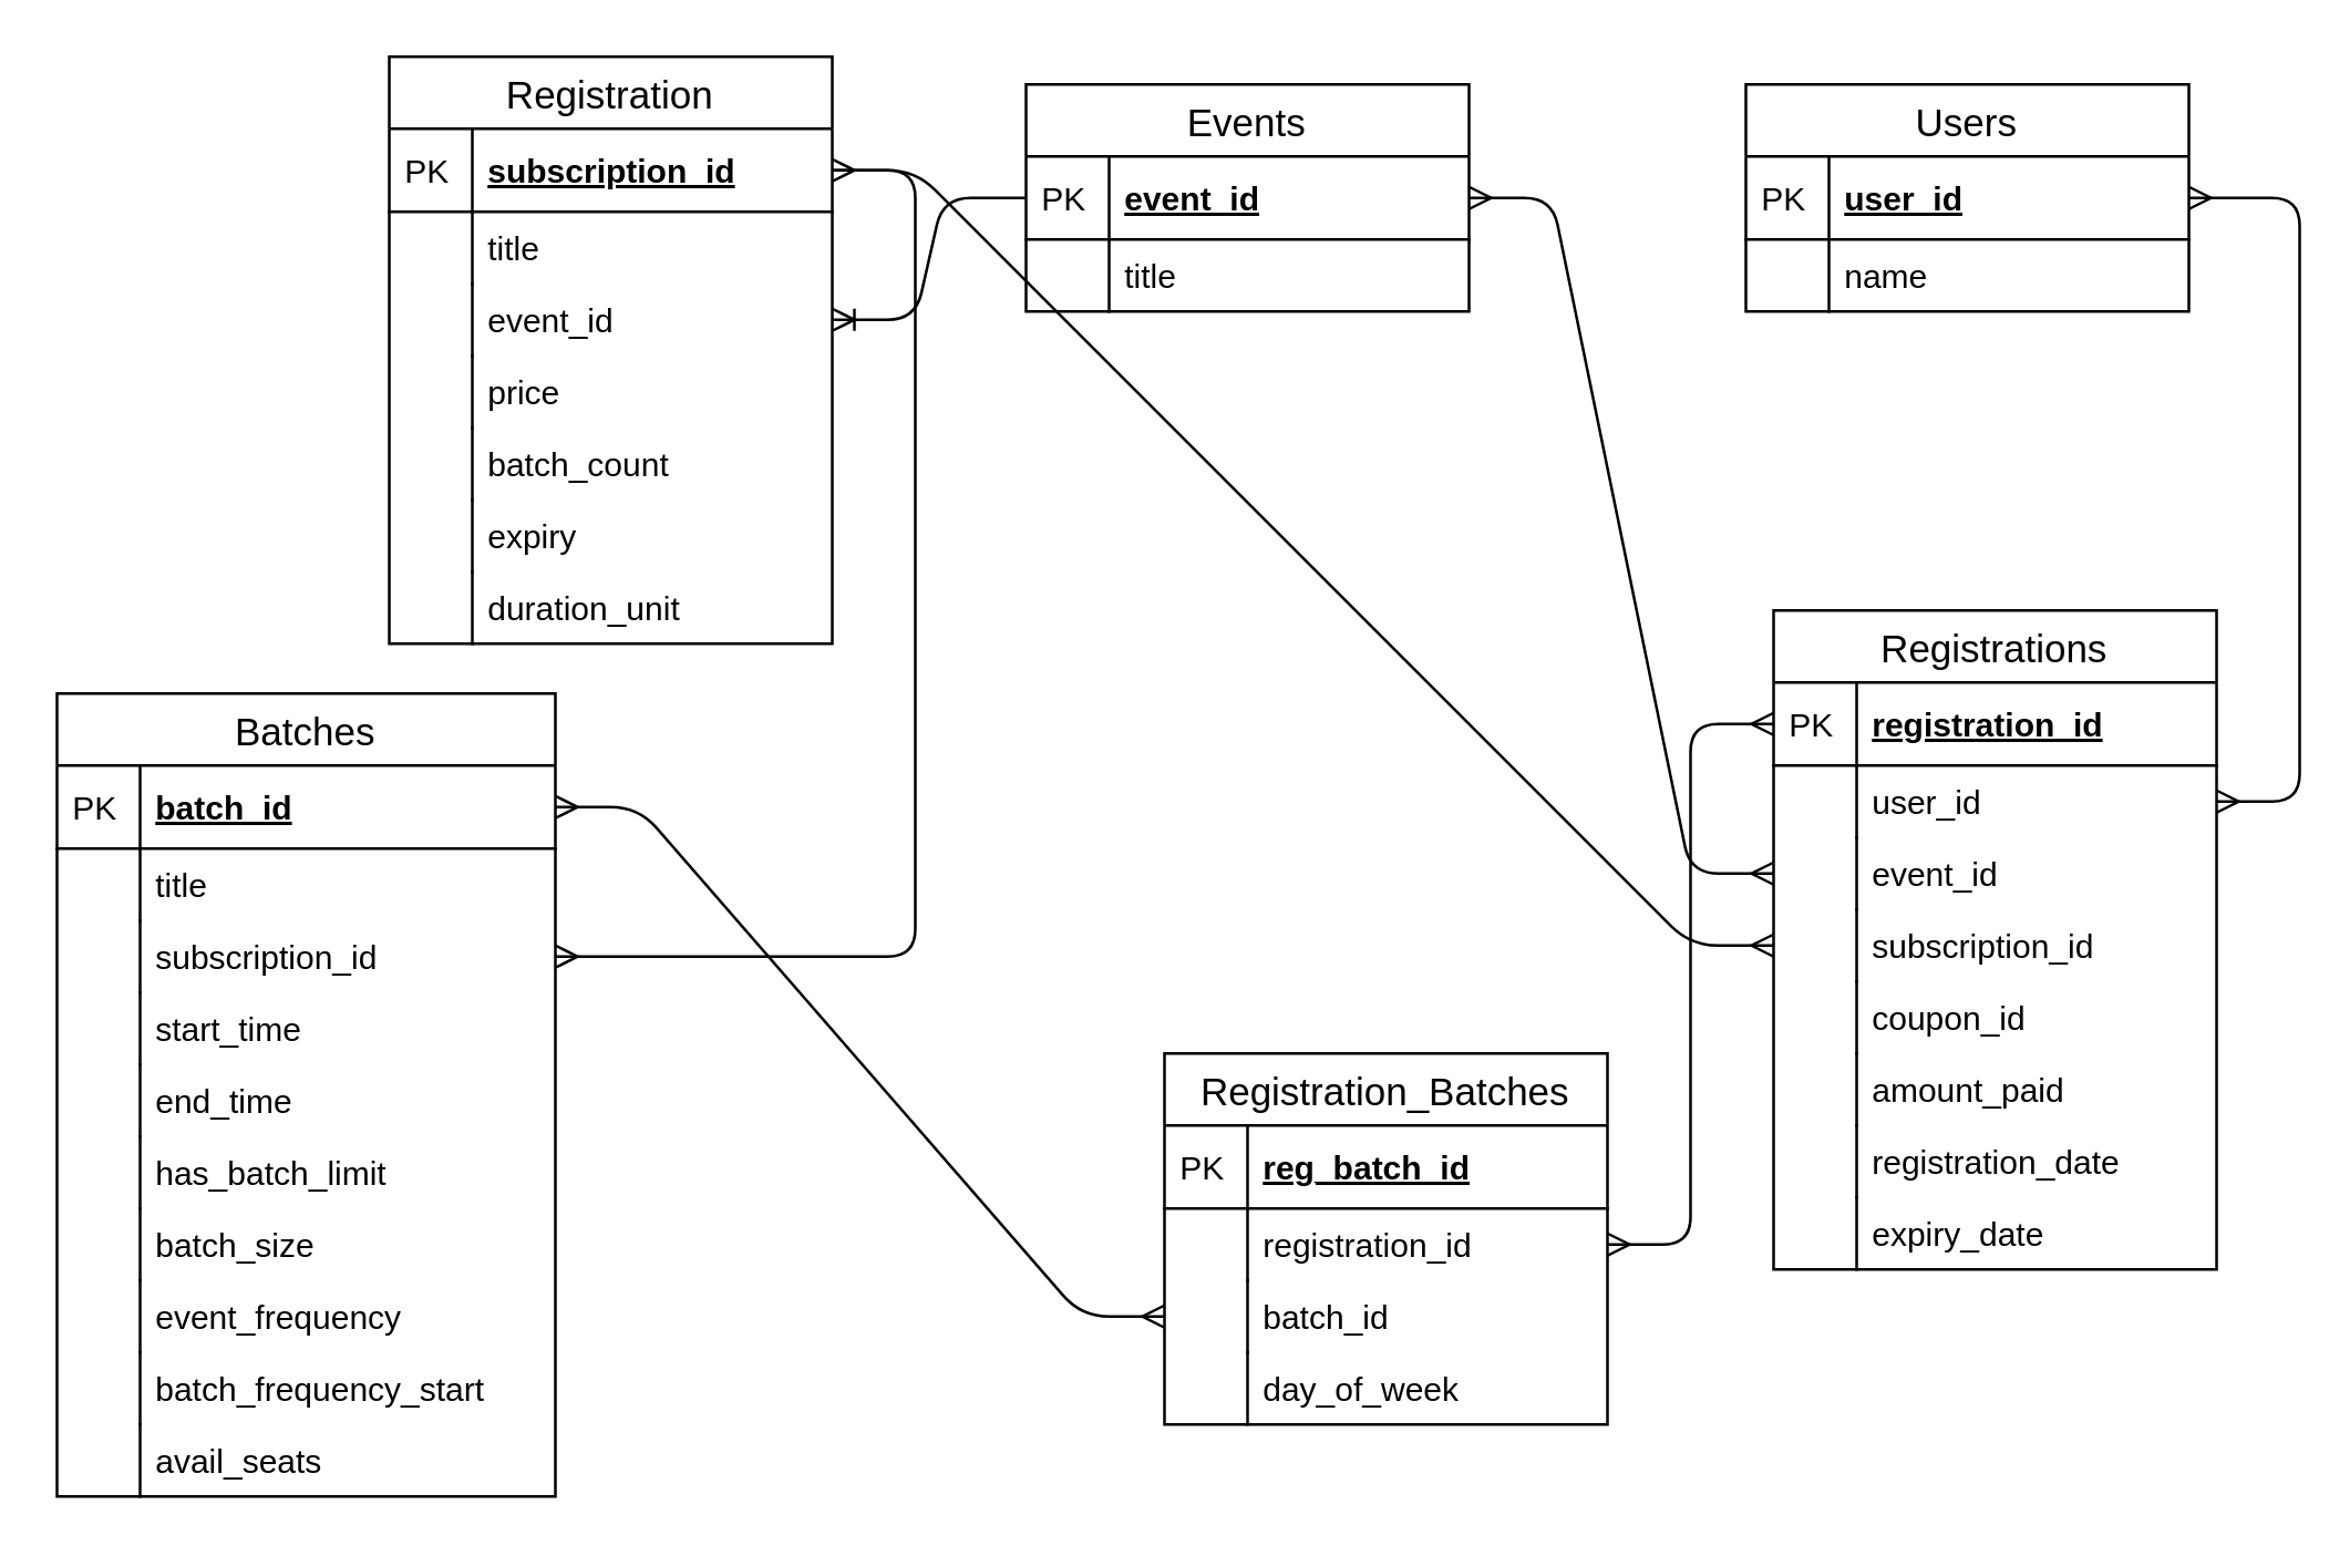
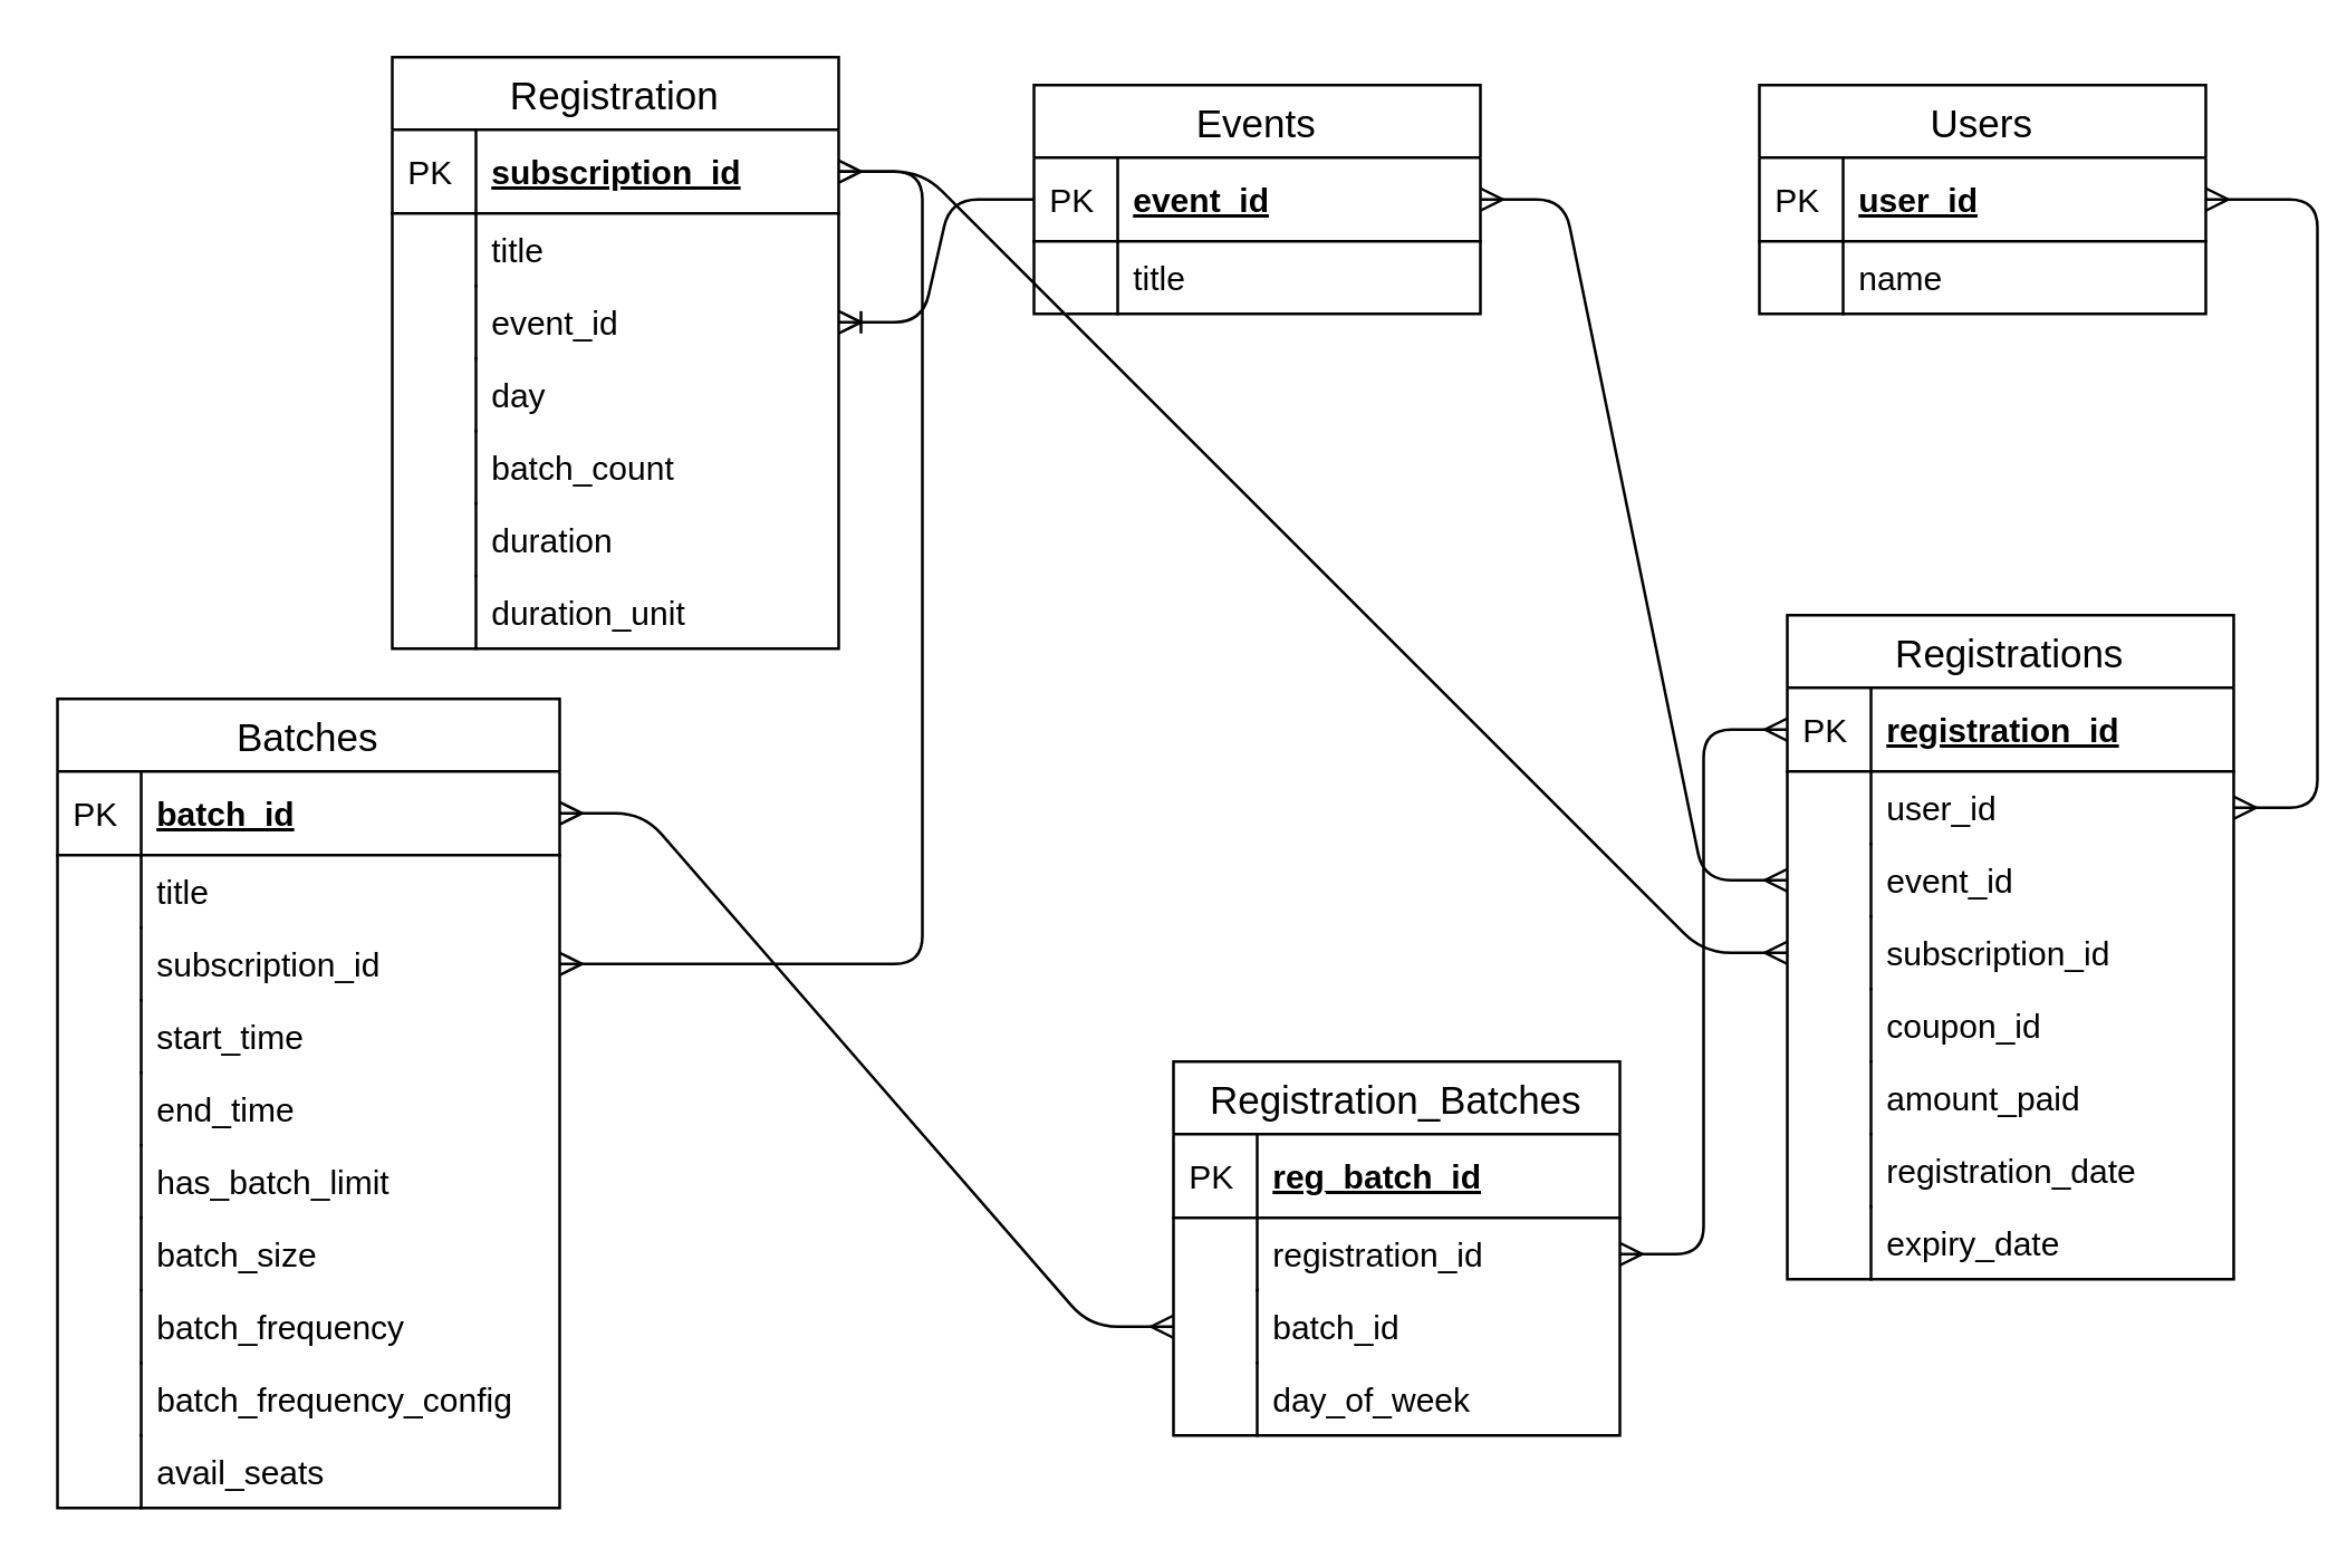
- <mxCell id="37" value="price" style="shape=partialRectangle;top=0;left=0;right=0;bottom=0;align=left;verticalAlign=top;fillColor=none;spacingLeft=34;spacingRight=4;overflow=hidden;rotatable=0;points=[[0,0.5],[1,0.5]];portConstraint=eastwest;dropTarget=0;fontSize=12;" parent="30" vertex="1"><mxGeometry y="108" width="160" height="26" as="geometry" /></mxCell>
+ <mxCell id="37" value="day" style="shape=partialRectangle;top=0;left=0;right=0;bottom=0;align=left;verticalAlign=top;fillColor=none;spacingLeft=34;spacingRight=4;overflow=hidden;rotatable=0;points=[[0,0.5],[1,0.5]];portConstraint=eastwest;dropTarget=0;fontSize=12;" parent="30" vertex="1"><mxGeometry y="108" width="160" height="26" as="geometry" /></mxCell>
- <mxCell id="41" value="expiry" style="shape=partialRectangle;top=0;left=0;right=0;bottom=0;align=left;verticalAlign=top;fillColor=none;spacingLeft=34;spacingRight=4;overflow=hidden;rotatable=0;points=[[0,0.5],[1,0.5]];portConstraint=eastwest;dropTarget=0;fontSize=12;" parent="30" vertex="1"><mxGeometry y="160" width="160" height="26" as="geometry" /></mxCell>
+ <mxCell id="41" value="duration" style="shape=partialRectangle;top=0;left=0;right=0;bottom=0;align=left;verticalAlign=top;fillColor=none;spacingLeft=34;spacingRight=4;overflow=hidden;rotatable=0;points=[[0,0.5],[1,0.5]];portConstraint=eastwest;dropTarget=0;fontSize=12;" parent="30" vertex="1"><mxGeometry y="160" width="160" height="26" as="geometry" /></mxCell>
- <mxCell id="19" value="event_frequency" style="shape=partialRectangle;top=0;left=0;right=0;bottom=0;align=left;verticalAlign=top;fillColor=none;spacingLeft=34;spacingRight=4;overflow=hidden;rotatable=0;points=[[0,0.5],[1,0.5]];portConstraint=eastwest;dropTarget=0;fontSize=12;" parent="4" vertex="1"><mxGeometry y="212" width="180" height="26" as="geometry" /></mxCell>
+ <mxCell id="19" value="batch_frequency" style="shape=partialRectangle;top=0;left=0;right=0;bottom=0;align=left;verticalAlign=top;fillColor=none;spacingLeft=34;spacingRight=4;overflow=hidden;rotatable=0;points=[[0,0.5],[1,0.5]];portConstraint=eastwest;dropTarget=0;fontSize=12;" parent="4" vertex="1"><mxGeometry y="212" width="180" height="26" as="geometry" /></mxCell>
- <mxCell id="21" value="batch_frequency_start" style="shape=partialRectangle;top=0;left=0;right=0;bottom=0;align=left;verticalAlign=top;fillColor=none;spacingLeft=34;spacingRight=4;overflow=hidden;rotatable=0;points=[[0,0.5],[1,0.5]];portConstraint=eastwest;dropTarget=0;fontSize=12;" parent="4" vertex="1"><mxGeometry y="238" width="180" height="26" as="geometry" /></mxCell>
+ <mxCell id="21" value="batch_frequency_config" style="shape=partialRectangle;top=0;left=0;right=0;bottom=0;align=left;verticalAlign=top;fillColor=none;spacingLeft=34;spacingRight=4;overflow=hidden;rotatable=0;points=[[0,0.5],[1,0.5]];portConstraint=eastwest;dropTarget=0;fontSize=12;" parent="4" vertex="1"><mxGeometry y="238" width="180" height="26" as="geometry" /></mxCell>
